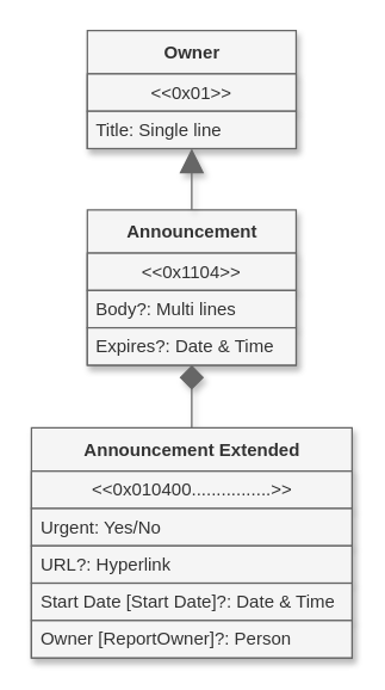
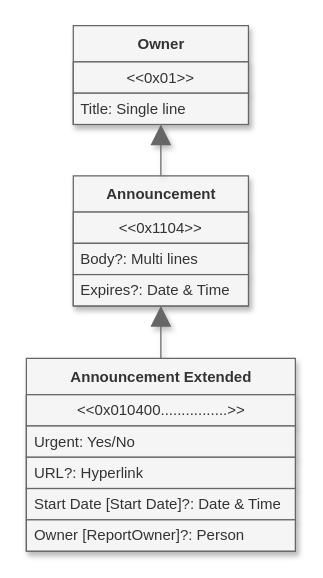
- <mxCell id="6" style="edgeStyle=orthogonalEdgeStyle;rounded=0;orthogonalLoop=1;jettySize=auto;html=1;endArrow=diamond;endFill=1;endSize=14;shadow=1;fillColor=#f5f5f5;strokeColor=#666666;" parent="1" source="7" target="2" edge="1"><mxGeometry relative="1" as="geometry" /></mxCell>
+ <mxCell id="6" style="edgeStyle=orthogonalEdgeStyle;rounded=0;orthogonalLoop=1;jettySize=auto;html=1;endArrow=block;endFill=1;endSize=14;shadow=1;fillColor=#f5f5f5;strokeColor=#666666;" parent="1" source="7" target="2" edge="1"><mxGeometry relative="1" as="geometry" /></mxCell>
